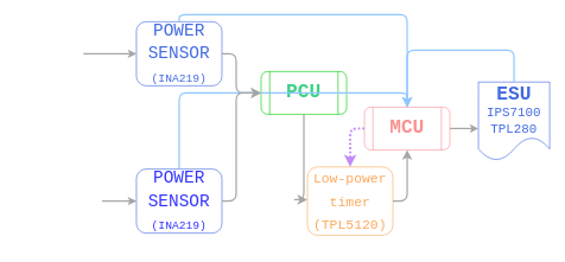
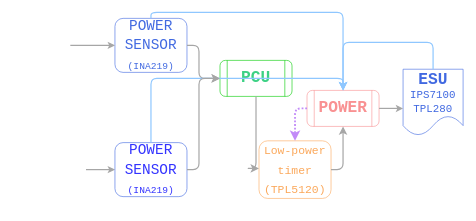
- <mxCell id="4" value="&lt;b style=&quot;font-size: 27px;&quot;&gt;&lt;font color=&quot;#f99192&quot; style=&quot;font-size: 27px;&quot;&gt;MCU&lt;/font&gt;&lt;/b&gt;" style="shape=process;whiteSpace=wrap;html=1;backgroundOutline=1;rounded=1;fontFamily=Courier New;fontSize=27;strokeColor=#f99192;" parent="1" vertex="1"><mxGeometry x="511" y="150" width="120" height="60" as="geometry" /></mxCell>
+ <mxCell id="4" value="&lt;b style=&quot;font-size: 27px;&quot;&gt;&lt;font color=&quot;#f99192&quot; style=&quot;font-size: 27px;&quot;&gt;POWER&lt;/font&gt;&lt;/b&gt;" style="shape=process;whiteSpace=wrap;html=1;backgroundOutline=1;rounded=1;fontFamily=Courier New;fontSize=27;strokeColor=#f99192;" parent="1" vertex="1"><mxGeometry x="511" y="150" width="120" height="60" as="geometry" /></mxCell>
